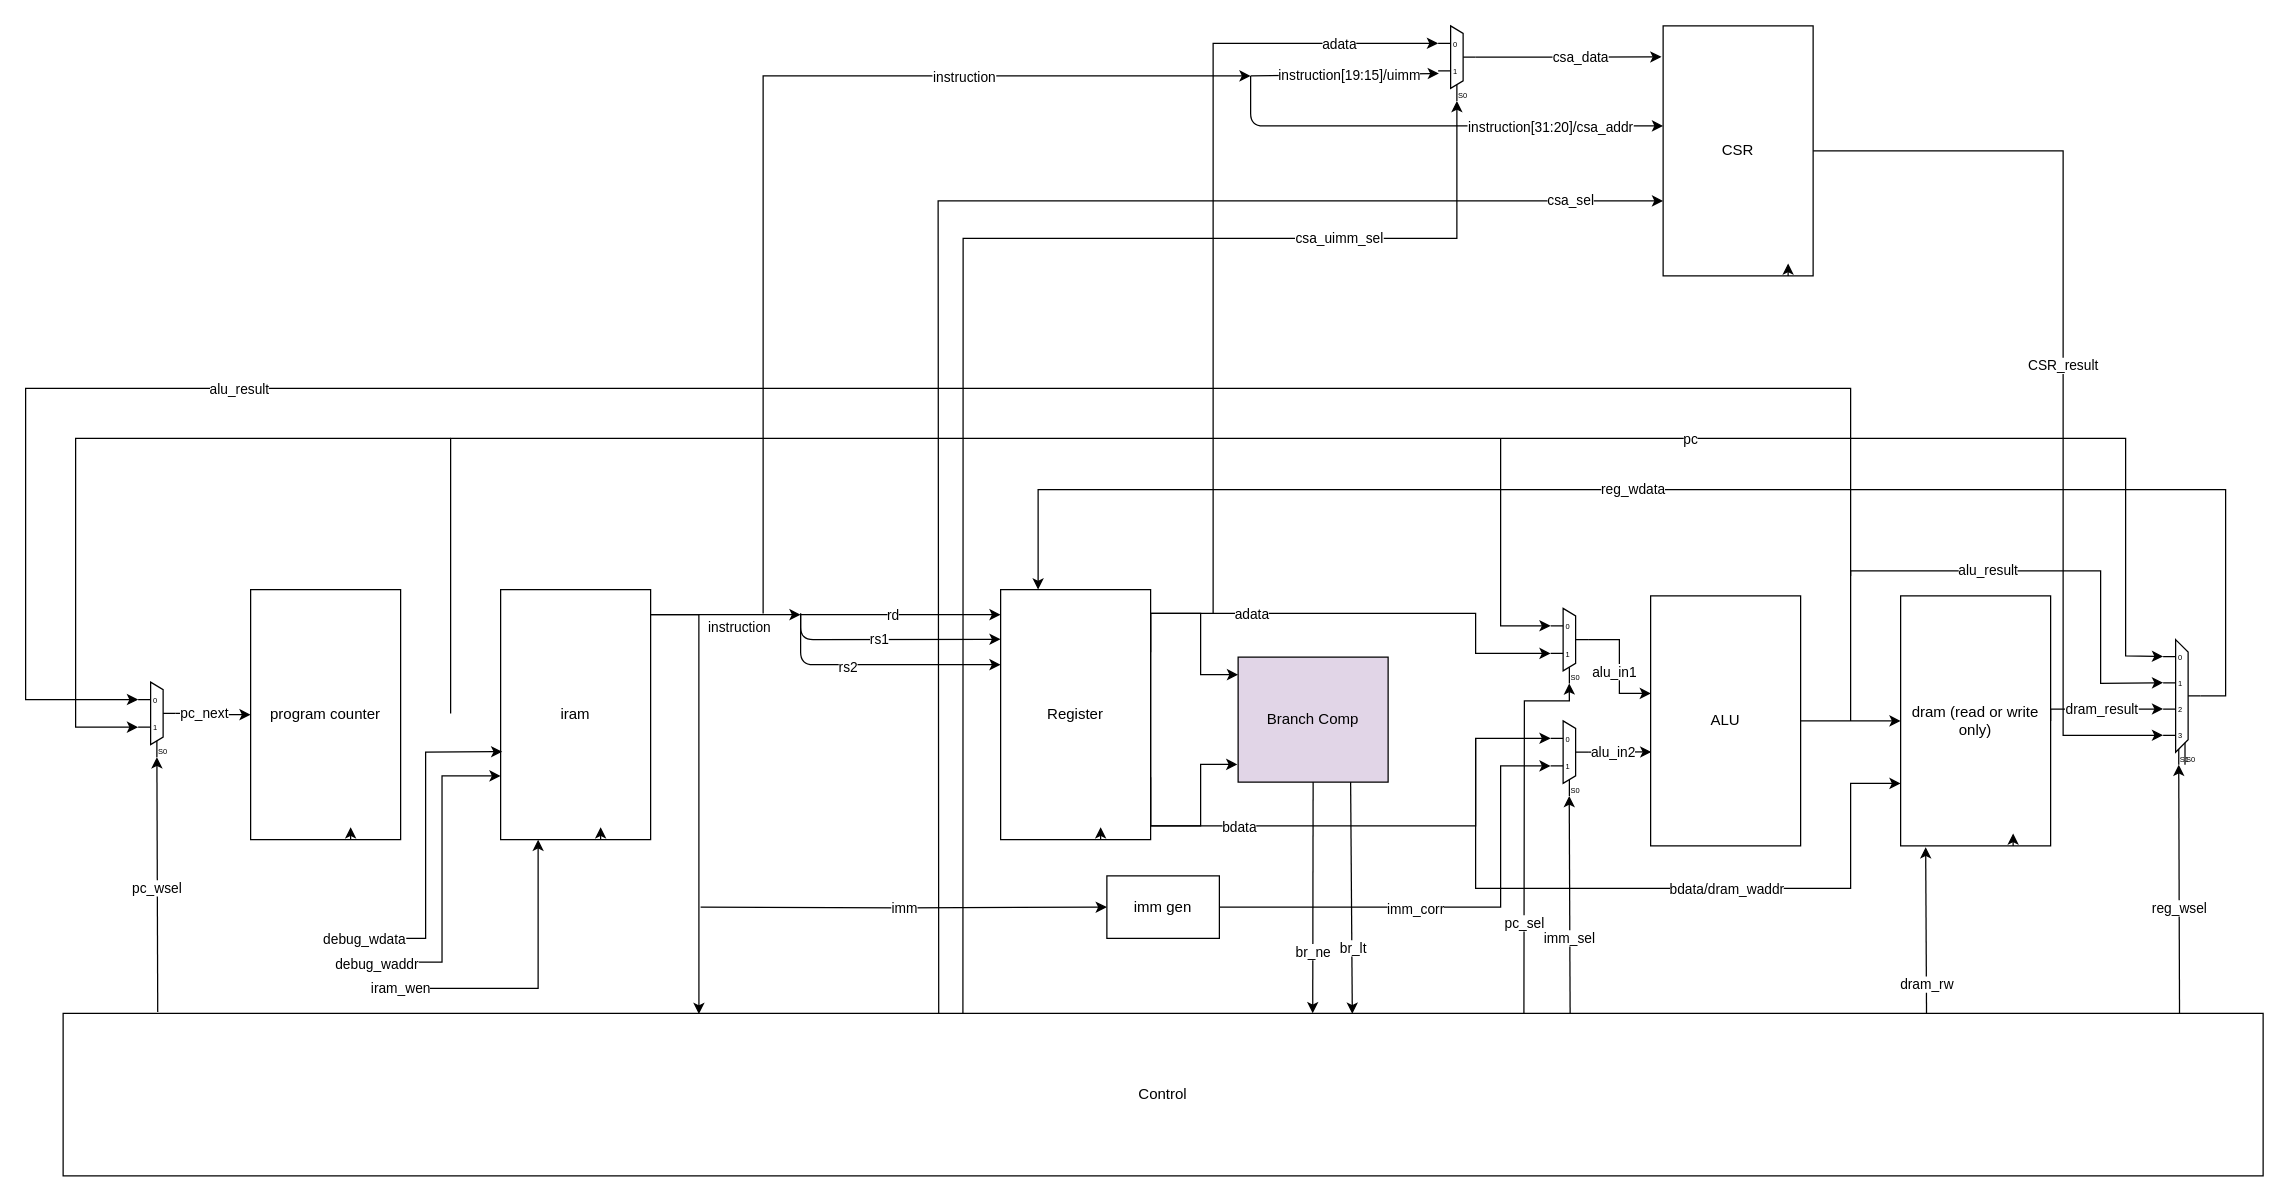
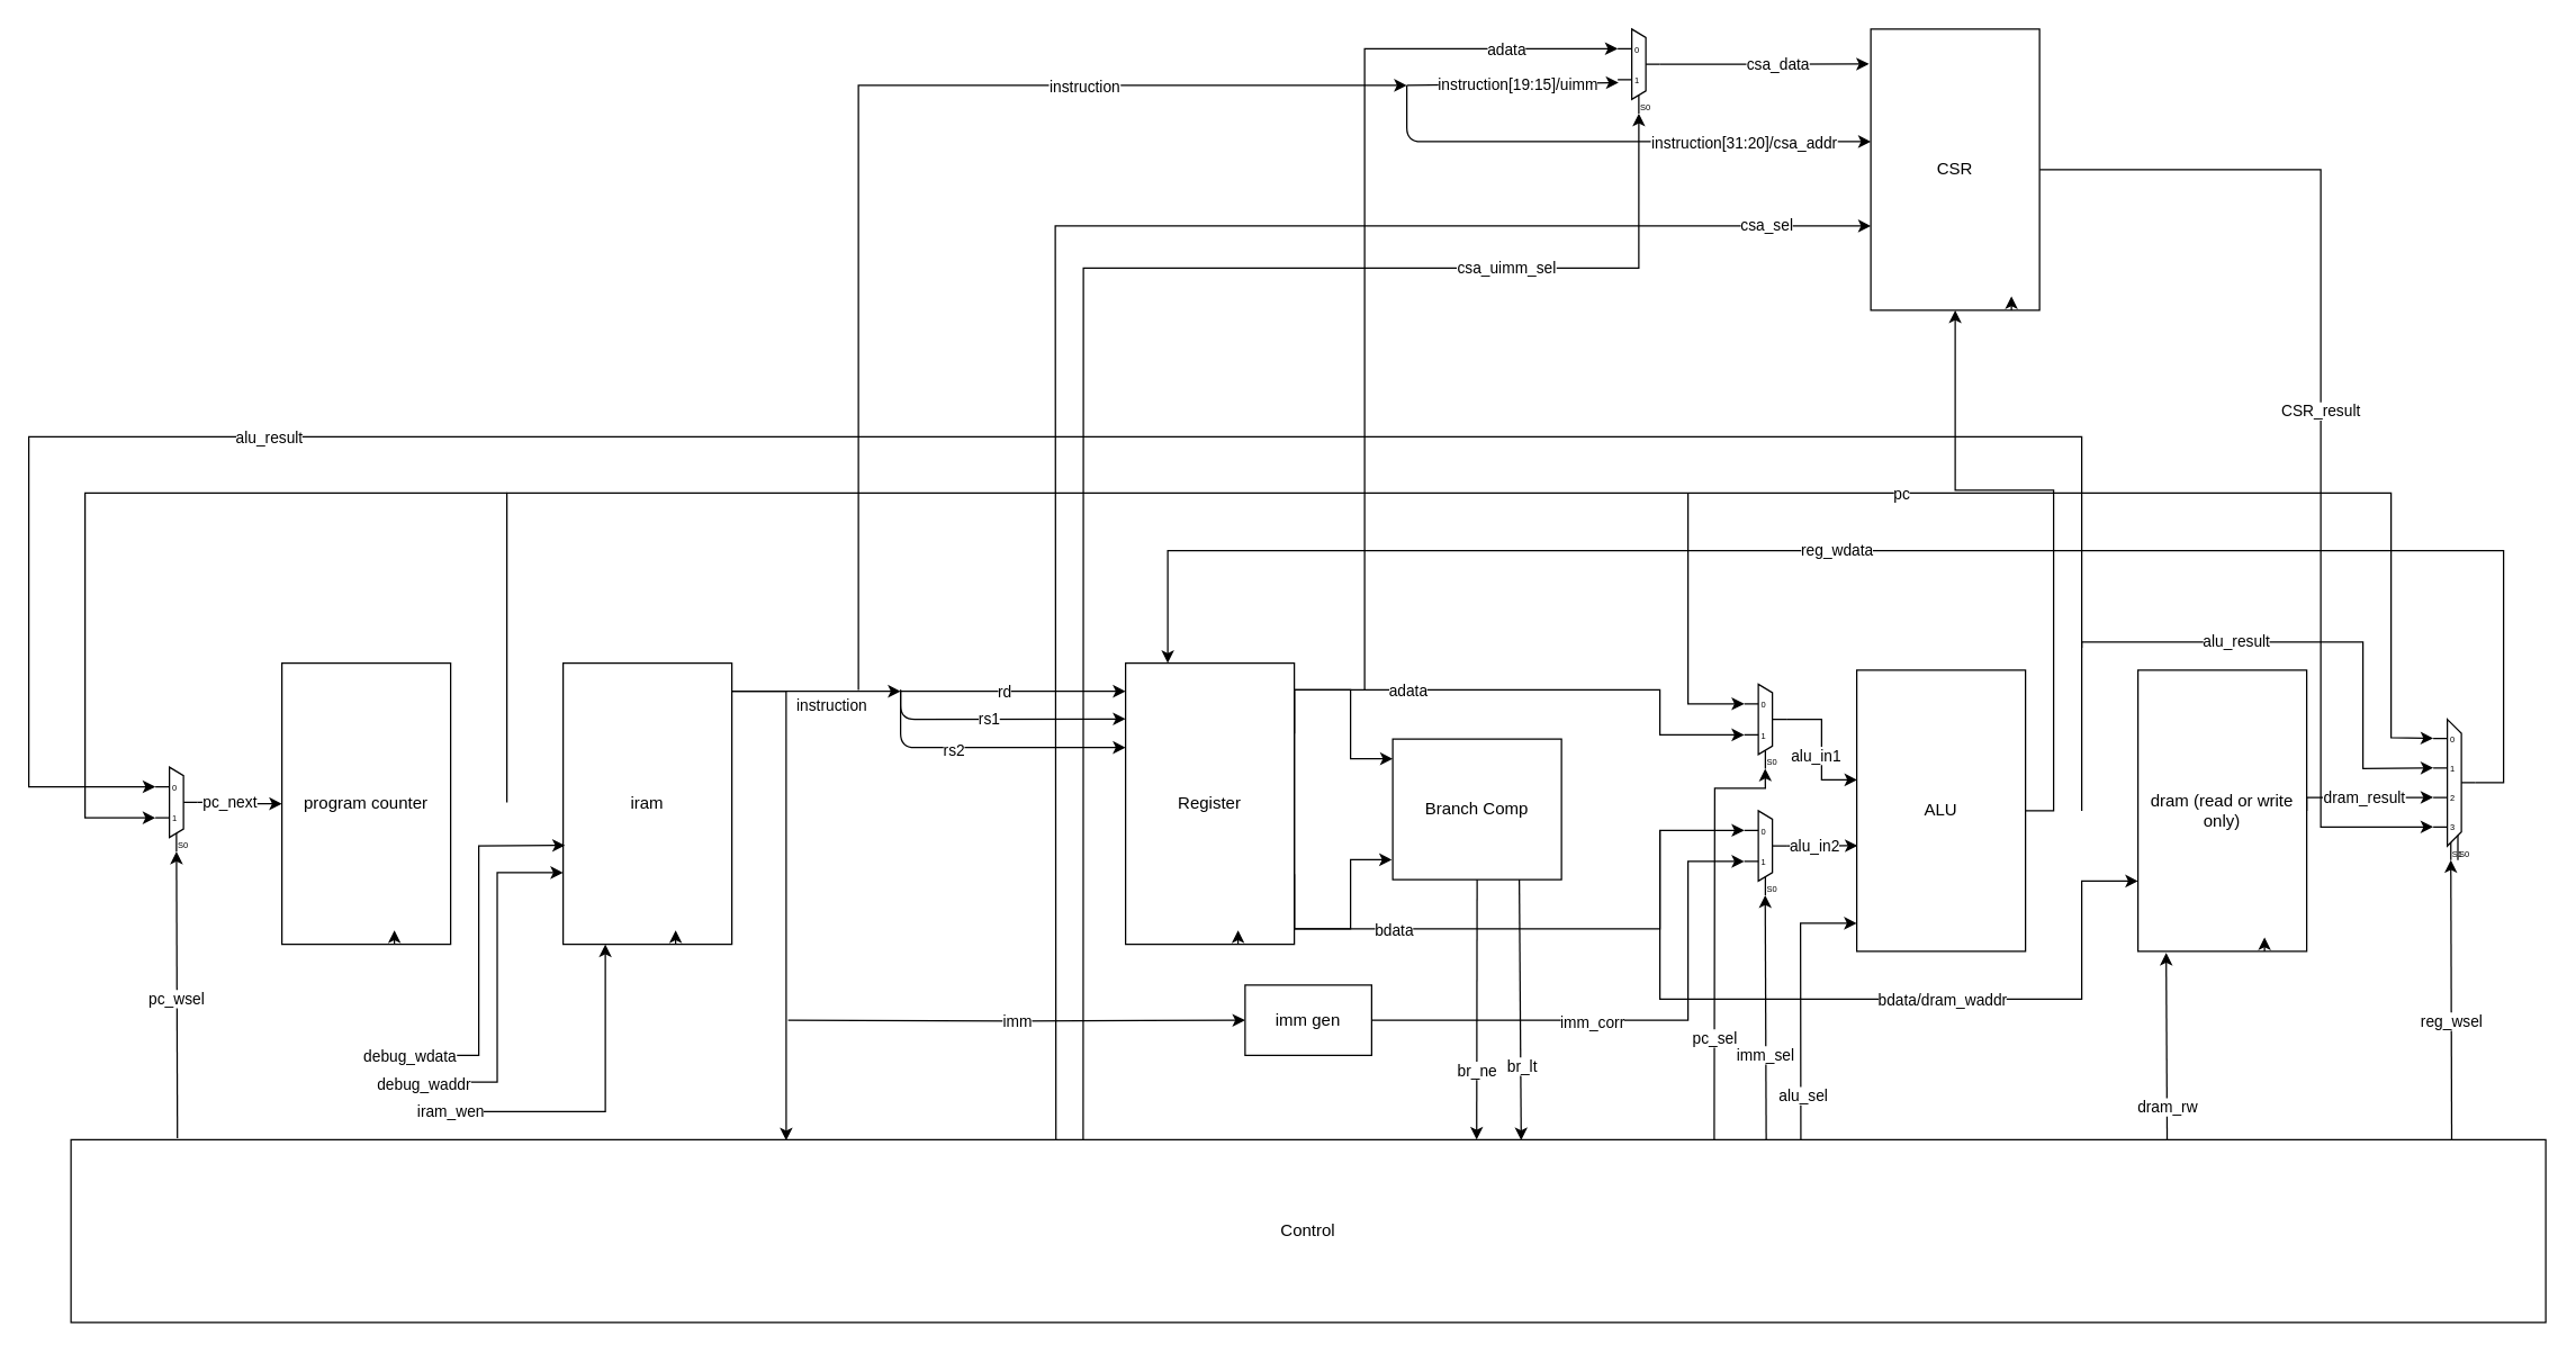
- <mxCell id="64" value="Branch Comp" style="rounded=0;whiteSpace=wrap;html=1;fillColor=#e1d5e7;" parent="1" vertex="1"><mxGeometry x="990" y="525" width="120" height="100" as="geometry" /></mxCell>
+ <mxCell id="64" value="Branch Comp" style="rounded=0;whiteSpace=wrap;html=1;" parent="1" vertex="1"><mxGeometry x="990" y="525" width="120" height="100" as="geometry" /></mxCell>
- <mxCell id="28" style="edgeStyle=orthogonalEdgeStyle;rounded=0;orthogonalLoop=1;jettySize=auto;html=1;exitX=1;exitY=0.5;exitDx=0;exitDy=0;" parent="1" source="29" target="33" edge="1"><mxGeometry relative="1" as="geometry" /></mxCell>
+ <mxCell id="28" style="edgeStyle=orthogonalEdgeStyle;rounded=0;orthogonalLoop=1;jettySize=auto;html=1;exitX=1;exitY=0.5;exitDx=0;exitDy=0;" parent="1" source="29" target="76" edge="1"><mxGeometry relative="1" as="geometry" /></mxCell>
+ <mxCell id="30" value="" style="endArrow=classic;html=1;entryX=0;entryY=0.9;entryDx=0;entryDy=0;entryPerimeter=0;rounded=0;exitX=0.699;exitY=0.008;exitDx=0;exitDy=0;exitPerimeter=0;" parent="1" source="69" target="29" edge="1"><mxGeometry width="50" height="50" relative="1" as="geometry"><mxPoint x="1280" y="696" as="sourcePoint" /><mxPoint x="1290" y="616" as="targetPoint" /><Array as="points"><mxPoint x="1280" y="656" /></Array></mxGeometry></mxCell>
+ <mxCell id="31" value="alu_sel" style="edgeLabel;html=1;align=center;verticalAlign=middle;resizable=0;points=[];" parent="30" vertex="1" connectable="0"><mxGeometry x="-0.66" y="-1" relative="1" as="geometry"><mxPoint as="offset" /></mxGeometry></mxCell>
